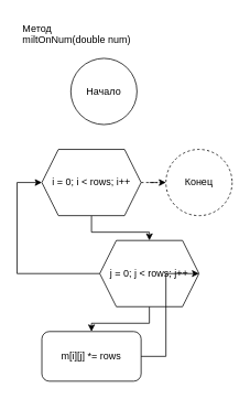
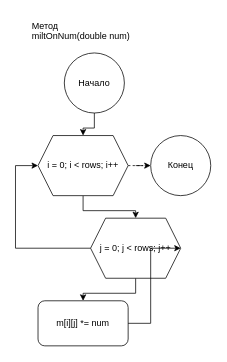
- <mxCell id="11" value="Метод&#10;miltOnNum(double num) " style="text;whiteSpace=wrap;" vertex="1" parent="1"><mxGeometry x="25" y="20" width="140" height="40" as="geometry" /></mxCell>
+ <mxCell id="11" value="Метод&#10;miltOnNum(double num) " style="text;whiteSpace=wrap;" vertex="1" parent="1"><mxGeometry x="40" y="20" width="140" height="40" as="geometry" /></mxCell>
+ <mxCell id="2" value="" style="edgeStyle=orthogonalEdgeStyle;rounded=0;orthogonalLoop=1;jettySize=auto;html=1;" edge="1" parent="1" source="3" target="7"><mxGeometry relative="1" as="geometry" /></mxCell>
- <mxCell id="4" value="Конец" style="ellipse;whiteSpace=wrap;html=1;rounded=1;dashed=1;" parent="1" vertex="1"><mxGeometry x="200" y="180" width="80" height="80" as="geometry" /></mxCell>
+ <mxCell id="4" value="Конец" style="ellipse;whiteSpace=wrap;html=1;rounded=1;" parent="1" vertex="1"><mxGeometry x="200" y="180" width="80" height="80" as="geometry" /></mxCell>
- <mxCell id="10" value="m[i][j] *= rows" style="rounded=1;whiteSpace=wrap;html=1;" vertex="1" parent="1"><mxGeometry x="50" y="400" width="120" height="60" as="geometry" /></mxCell>
+ <mxCell id="10" value="m[i][j] *= num" style="rounded=1;whiteSpace=wrap;html=1;" vertex="1" parent="1"><mxGeometry x="50" y="400" width="120" height="60" as="geometry" /></mxCell>
